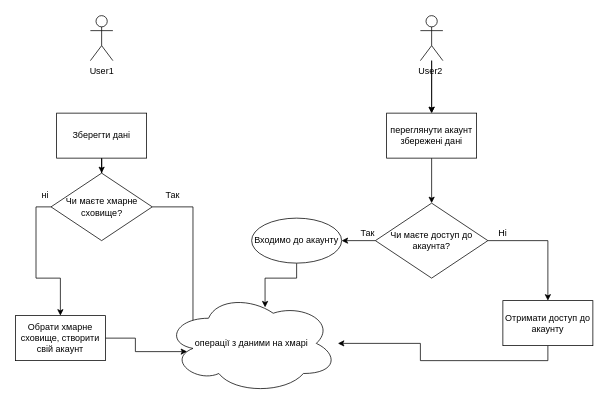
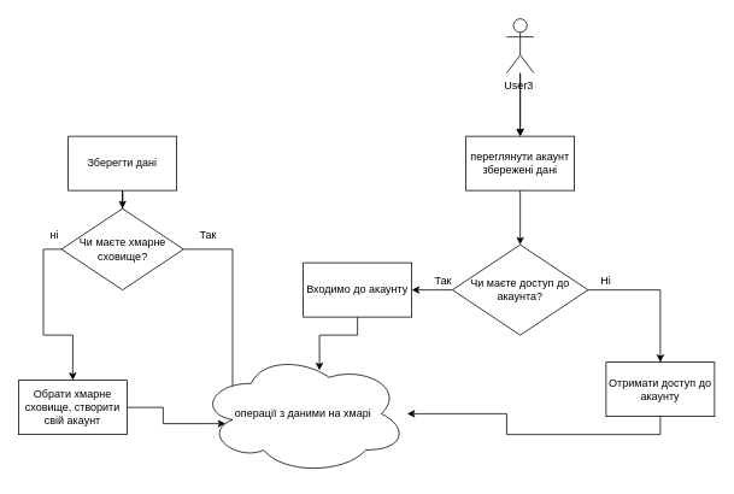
- <mxCell id="2" value="User1" style="shape=umlActor;verticalLabelPosition=bottom;verticalAlign=top;html=1;outlineConnect=0;" vertex="1" parent="1"><mxGeometry x="120" y="20" width="30" height="60" as="geometry" /></mxCell>
- <mxCell id="14" value="User2&amp;nbsp;" style="shape=umlActor;verticalLabelPosition=bottom;verticalAlign=top;html=1;outlineConnect=0;" vertex="1" parent="1"><mxGeometry x="560" y="20" width="30" height="60" as="geometry" /></mxCell>
+ <mxCell id="14" value="User3&amp;nbsp;" style="shape=umlActor;verticalLabelPosition=bottom;verticalAlign=top;html=1;outlineConnect=0;" vertex="1" parent="1"><mxGeometry x="560" y="20" width="30" height="60" as="geometry" /></mxCell>
- <mxCell id="22" value="Входимо до акаунту" style="ellipse;whiteSpace=wrap;html=1;" vertex="1" parent="1"><mxGeometry x="335" y="290" width="120" height="60" as="geometry" /></mxCell>
+ <mxCell id="22" value="Входимо до акаунту" style="rounded=0;whiteSpace=wrap;html=1;" vertex="1" parent="1"><mxGeometry x="335" y="290" width="120" height="60" as="geometry" /></mxCell>
